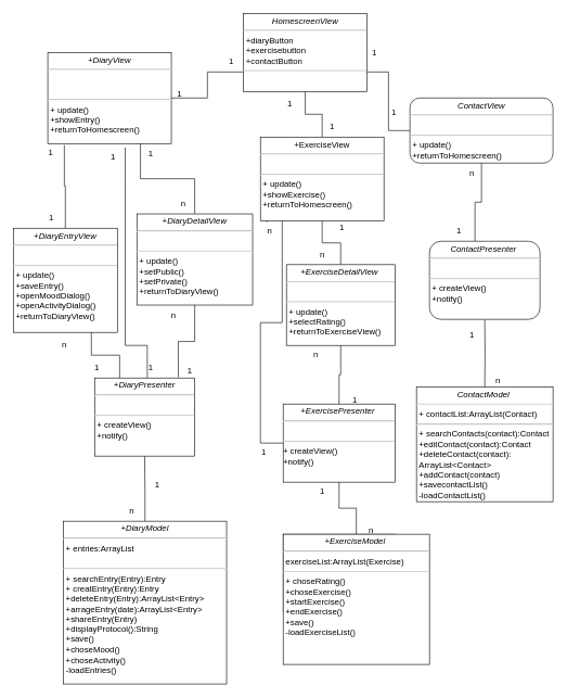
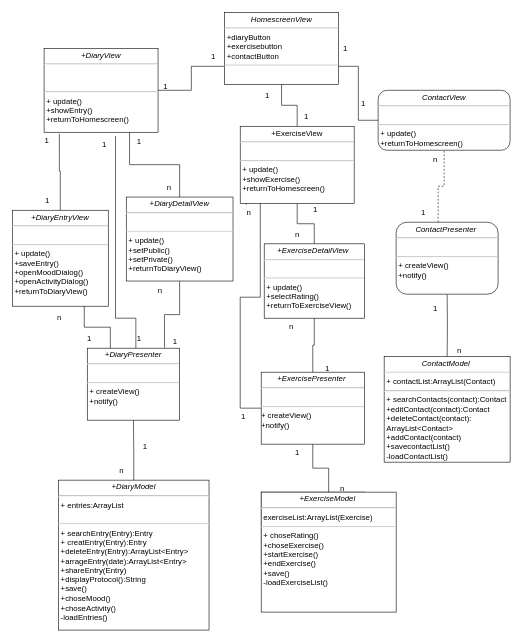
- <mxCell id="21" value="" style="edgeStyle=orthogonalEdgeStyle;rounded=0;orthogonalLoop=1;jettySize=auto;html=1;endArrow=none;endFill=0;fontFamily=Helvetica;fontSize=13;" edge="1" parent="1" source="22" target="15"><mxGeometry relative="1" as="geometry"><Array as="points"><mxPoint x="730" y="310" /><mxPoint x="740" y="310" /></Array></mxGeometry></mxCell>
+ <mxCell id="21" value="" style="edgeStyle=orthogonalEdgeStyle;rounded=0;orthogonalLoop=1;jettySize=auto;html=1;endArrow=none;endFill=0;fontFamily=Helvetica;fontSize=13;dashed=1;" edge="1" parent="1" source="22" target="15"><mxGeometry relative="1" as="geometry"><Array as="points"><mxPoint x="730" y="310" /><mxPoint x="740" y="310" /></Array></mxGeometry></mxCell>
